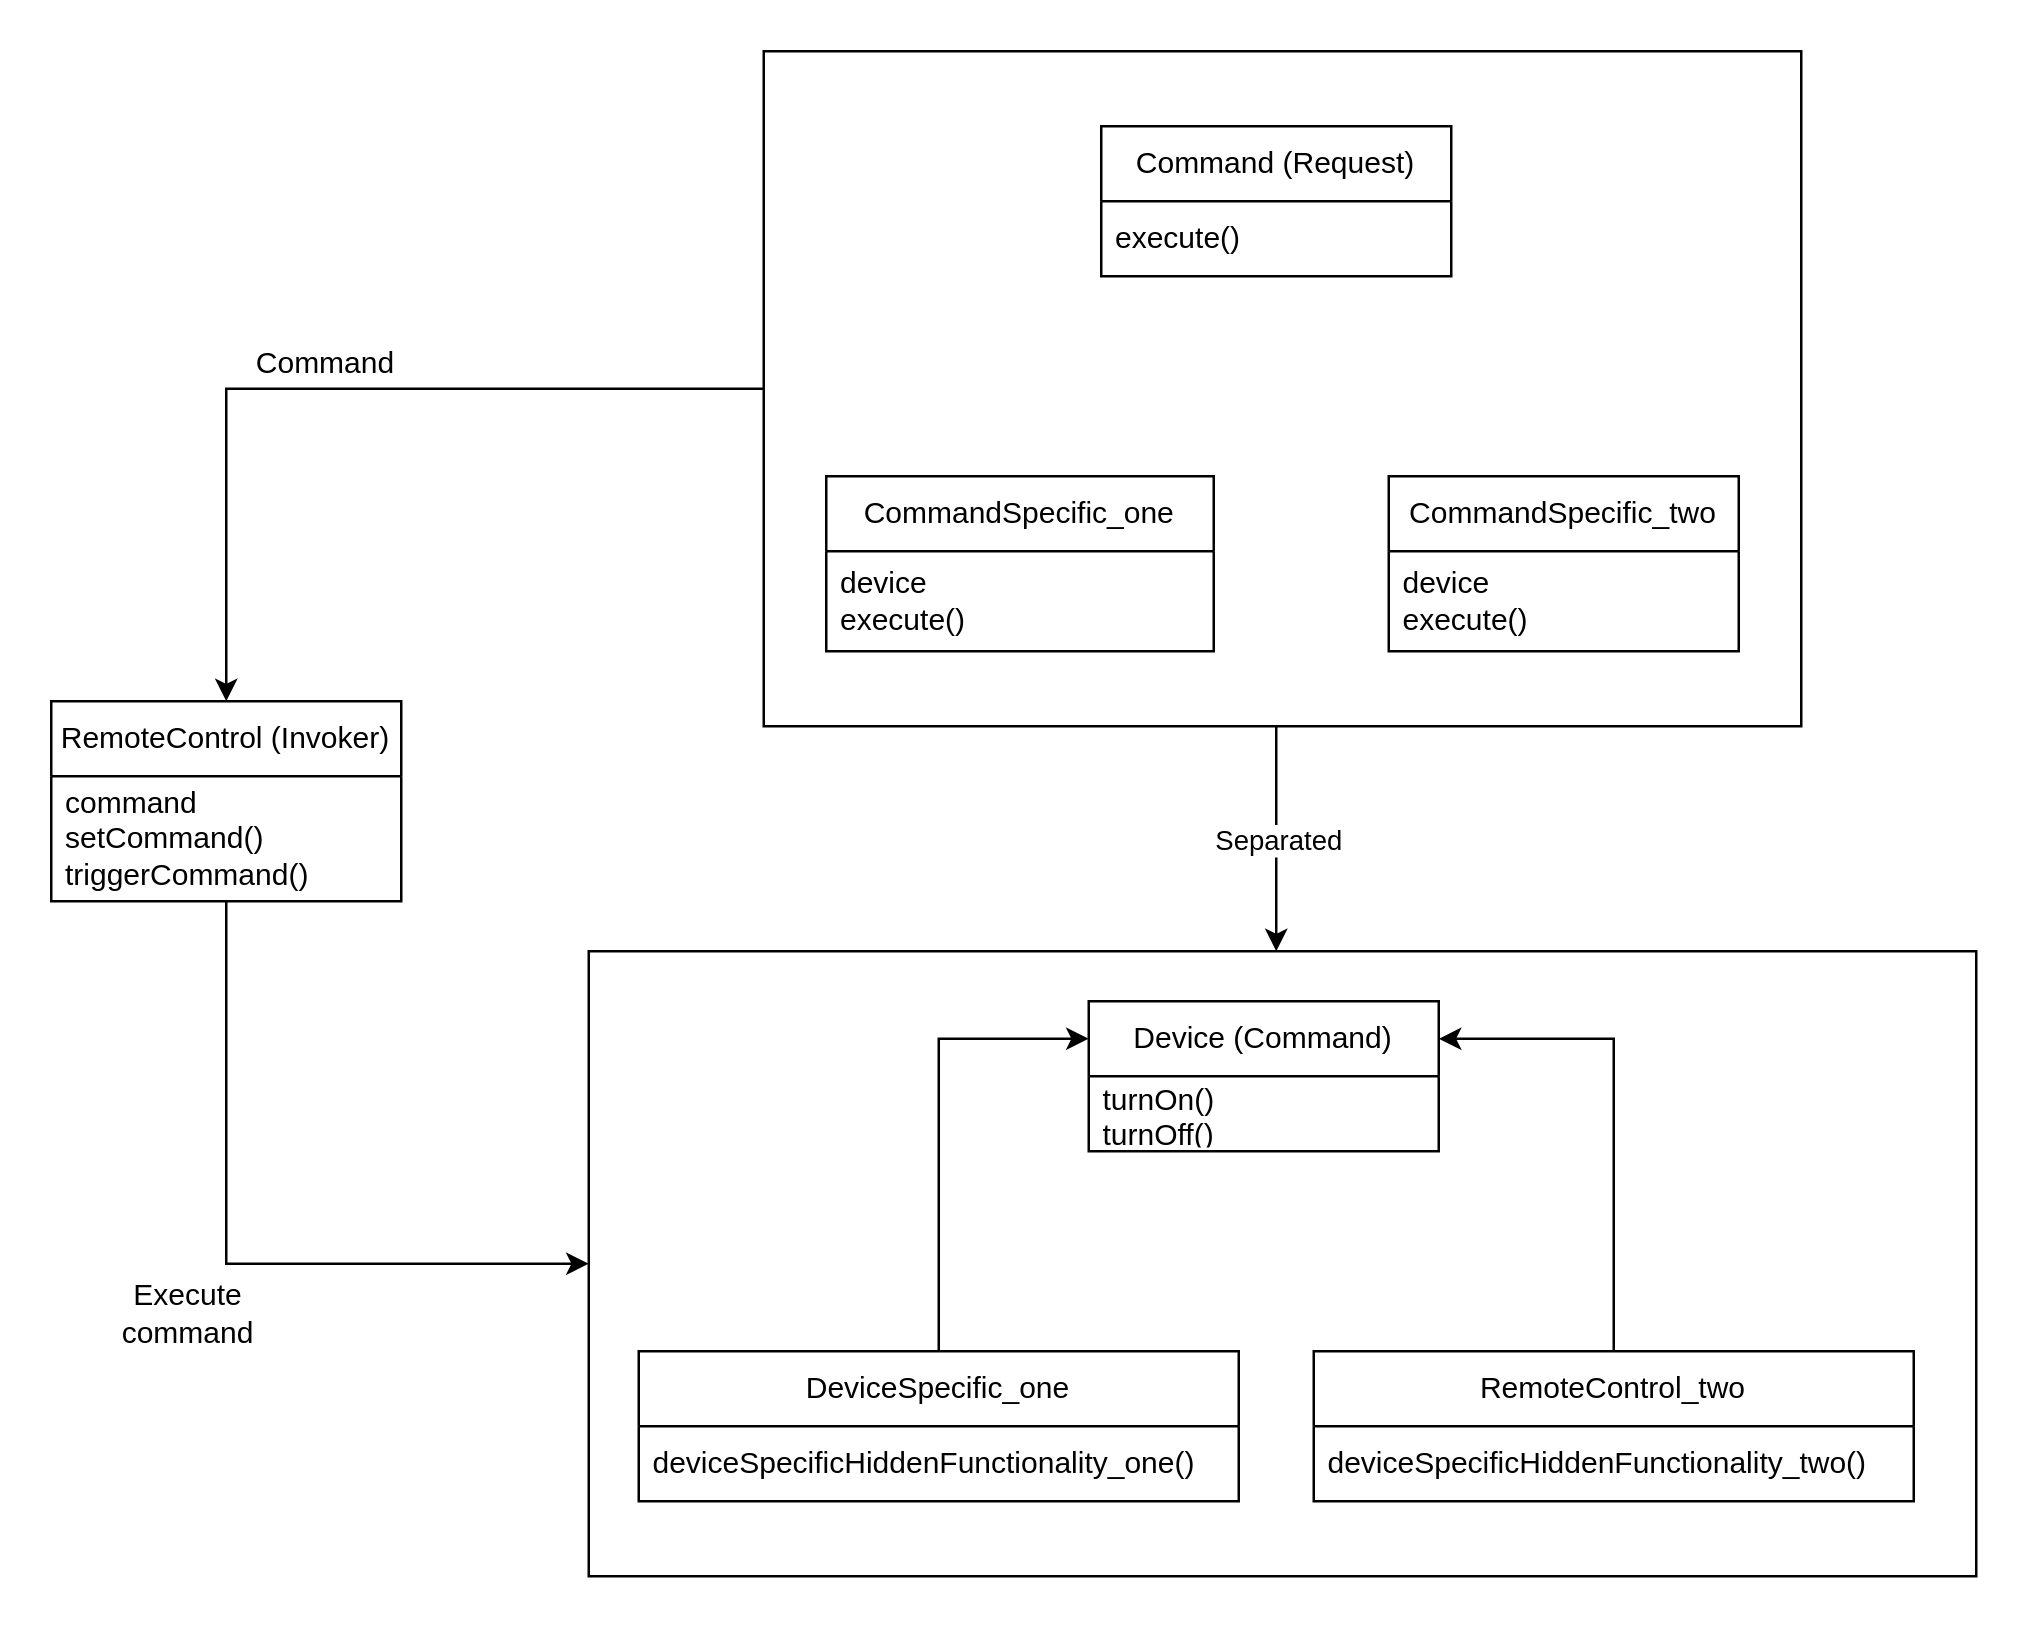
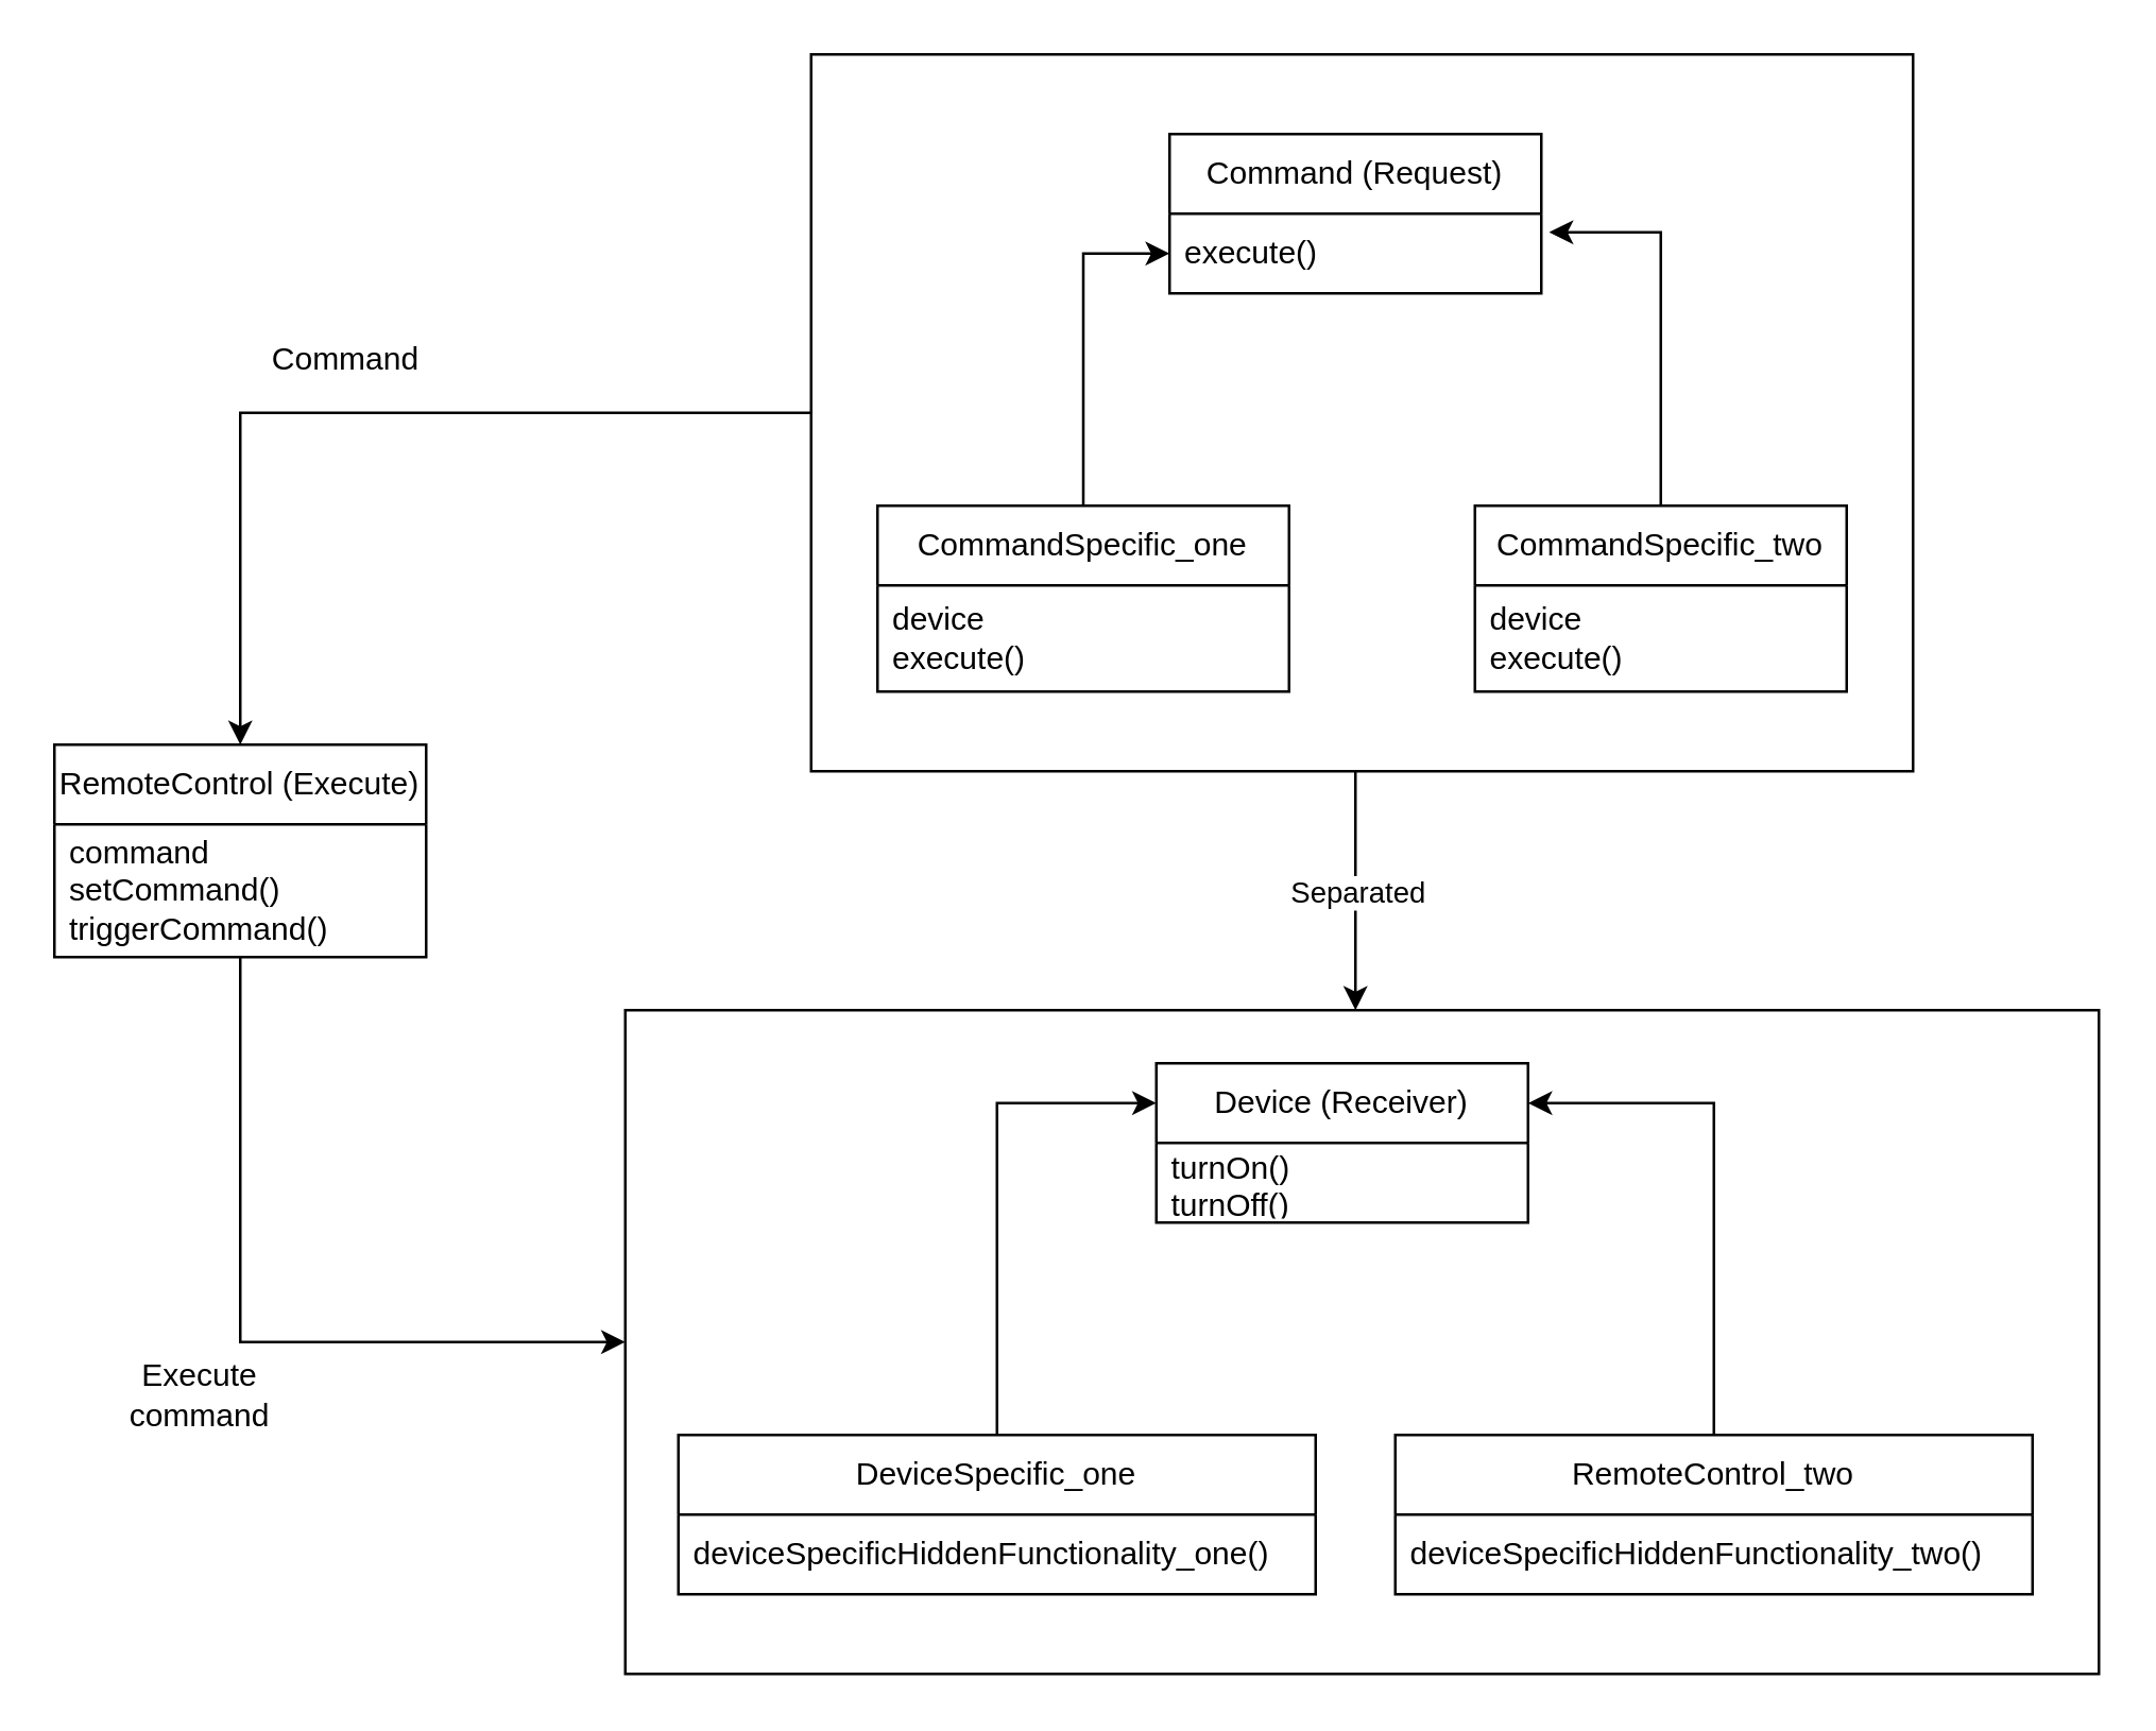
+ <mxCell id="12" style="edgeStyle=orthogonalEdgeStyle;rounded=0;orthogonalLoop=1;jettySize=auto;html=1;entryX=1.021;entryY=0.233;entryDx=0;entryDy=0;entryPerimeter=0;movable=0;resizable=0;rotatable=0;deletable=0;editable=0;locked=1;connectable=0;" edge="1" parent="1" source="10" target="6"><mxGeometry relative="1" as="geometry" /></mxCell>
+ <mxCell id="7" value="" style="edgeStyle=orthogonalEdgeStyle;rounded=0;orthogonalLoop=1;jettySize=auto;html=1;movable=0;resizable=0;rotatable=0;deletable=0;editable=0;locked=1;connectable=0;" edge="1" parent="1" source="8" target="6"><mxGeometry relative="1" as="geometry" /></mxCell>
- <mxCell id="24" value="Command" style="text;html=1;align=center;verticalAlign=middle;whiteSpace=wrap;rounded=0;" vertex="1" parent="1"><mxGeometry x="100" y="130" width="60" height="30" as="geometry" /></mxCell>
+ <mxCell id="24" value="Command" style="text;html=1;align=center;verticalAlign=middle;whiteSpace=wrap;rounded=0;" vertex="1" parent="1"><mxGeometry x="100" y="120" width="60" height="30" as="geometry" /></mxCell>
- <mxCell id="22" value="RemoteControl (Invoker)" style="swimlane;fontStyle=0;childLayout=stackLayout;horizontal=1;startSize=30;horizontalStack=0;resizeParent=1;resizeParentMax=0;resizeLast=0;collapsible=1;marginBottom=0;whiteSpace=wrap;html=1;movable=0;resizable=0;rotatable=0;deletable=0;editable=0;locked=1;connectable=0;" vertex="1" parent="1"><mxGeometry x="20" y="280" width="140" height="80" as="geometry" /></mxCell>
+ <mxCell id="22" value="RemoteControl (Execute)" style="swimlane;fontStyle=0;childLayout=stackLayout;horizontal=1;startSize=30;horizontalStack=0;resizeParent=1;resizeParentMax=0;resizeLast=0;collapsible=1;marginBottom=0;whiteSpace=wrap;html=1;movable=0;resizable=0;rotatable=0;deletable=0;editable=0;locked=1;connectable=0;" vertex="1" parent="1"><mxGeometry x="20" y="280" width="140" height="80" as="geometry" /></mxCell>
- <mxCell id="13" value="Device (Command)" style="swimlane;fontStyle=0;childLayout=stackLayout;horizontal=1;startSize=30;horizontalStack=0;resizeParent=1;resizeParentMax=0;resizeLast=0;collapsible=1;marginBottom=0;whiteSpace=wrap;html=1;movable=0;resizable=0;rotatable=0;deletable=0;editable=0;locked=1;connectable=0;" vertex="1" parent="1"><mxGeometry x="435" y="400" width="140" height="60" as="geometry" /></mxCell>
+ <mxCell id="13" value="Device (Receiver)" style="swimlane;fontStyle=0;childLayout=stackLayout;horizontal=1;startSize=30;horizontalStack=0;resizeParent=1;resizeParentMax=0;resizeLast=0;collapsible=1;marginBottom=0;whiteSpace=wrap;html=1;movable=0;resizable=0;rotatable=0;deletable=0;editable=0;locked=1;connectable=0;" vertex="1" parent="1"><mxGeometry x="435" y="400" width="140" height="60" as="geometry" /></mxCell>
